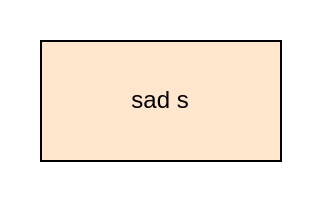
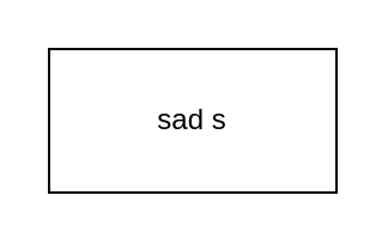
- <mxCell id="2" value="sad s" style="whiteSpace=wrap;html=1;fillColor=#ffe6cc;" vertex="1" parent="1"><mxGeometry x="20" y="20" width="120" height="60" as="geometry" /></mxCell>
+ <mxCell id="2" value="sad s" style="whiteSpace=wrap;html=1;" vertex="1" parent="1"><mxGeometry x="20" y="20" width="120" height="60" as="geometry" /></mxCell>
